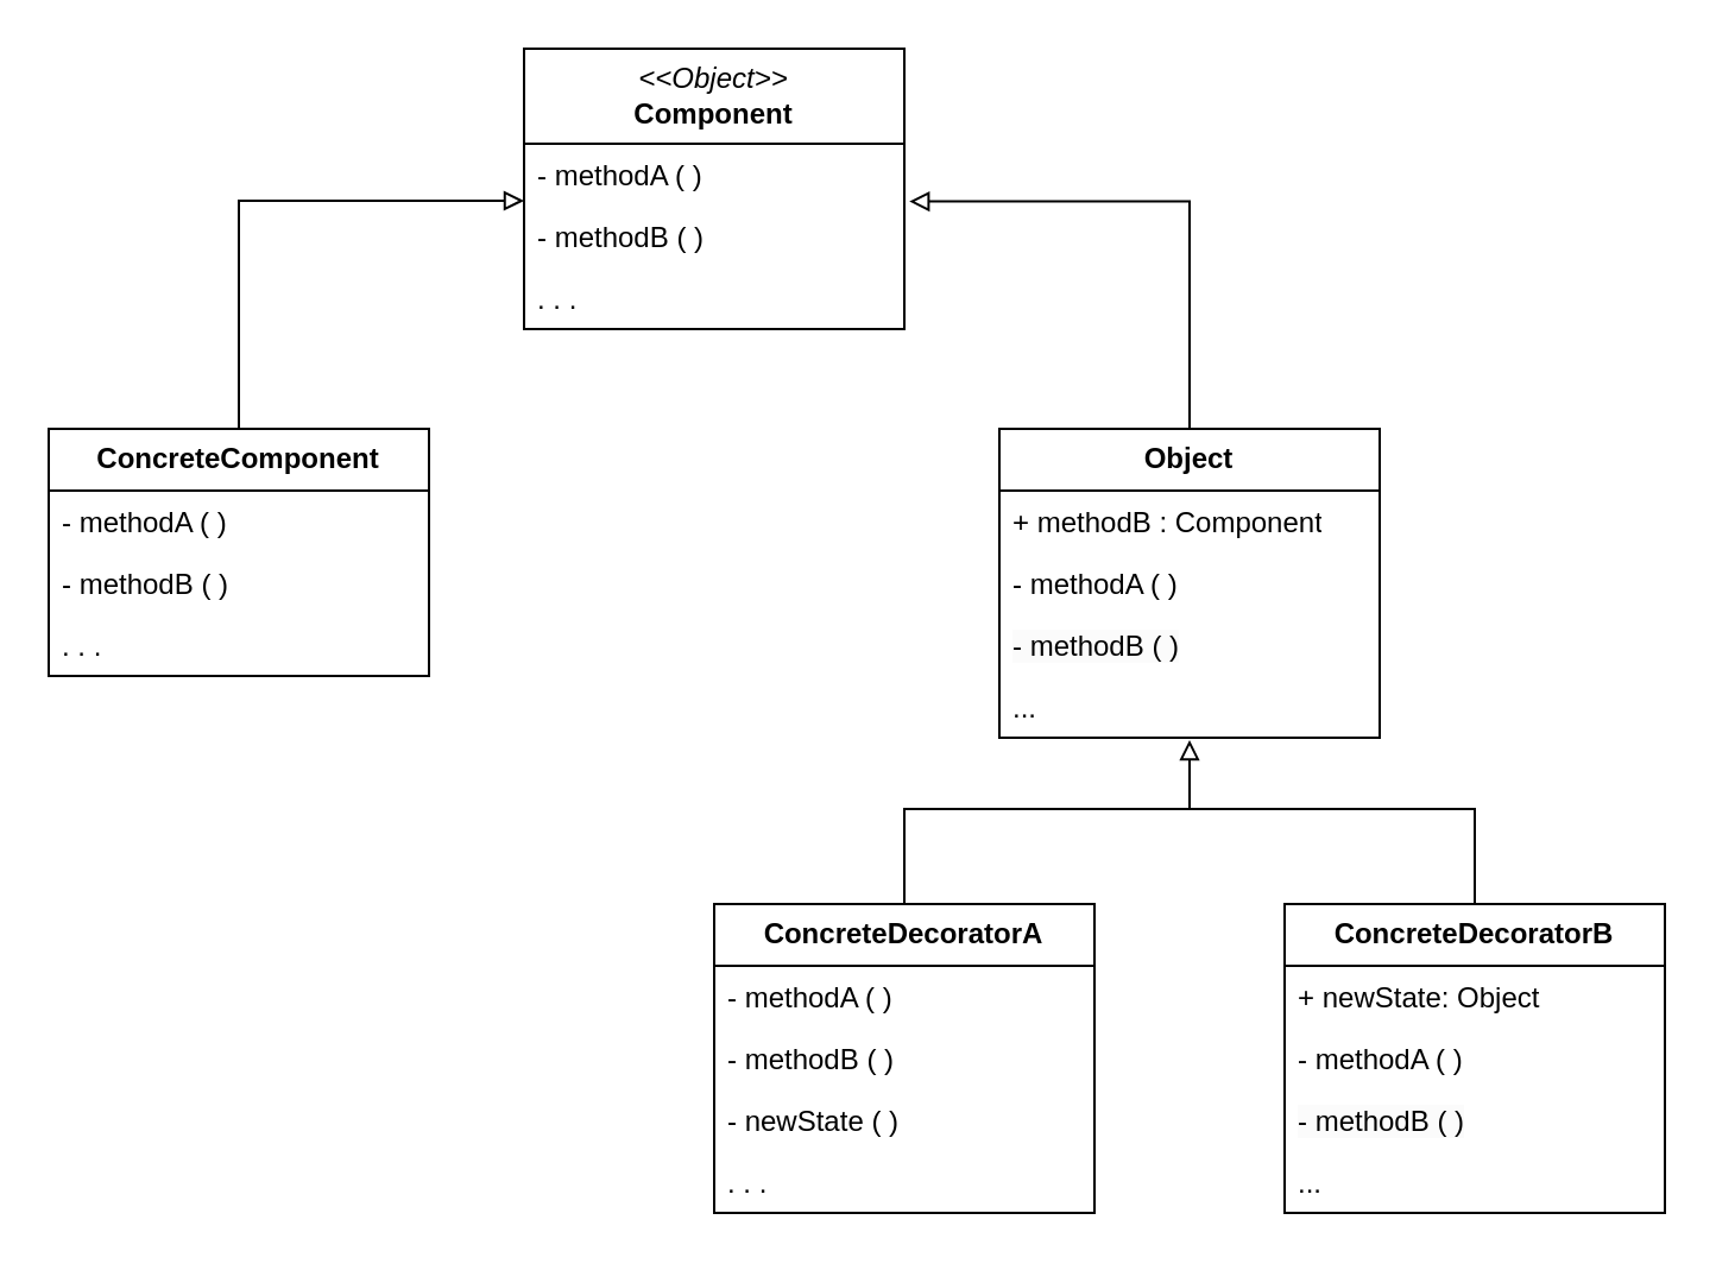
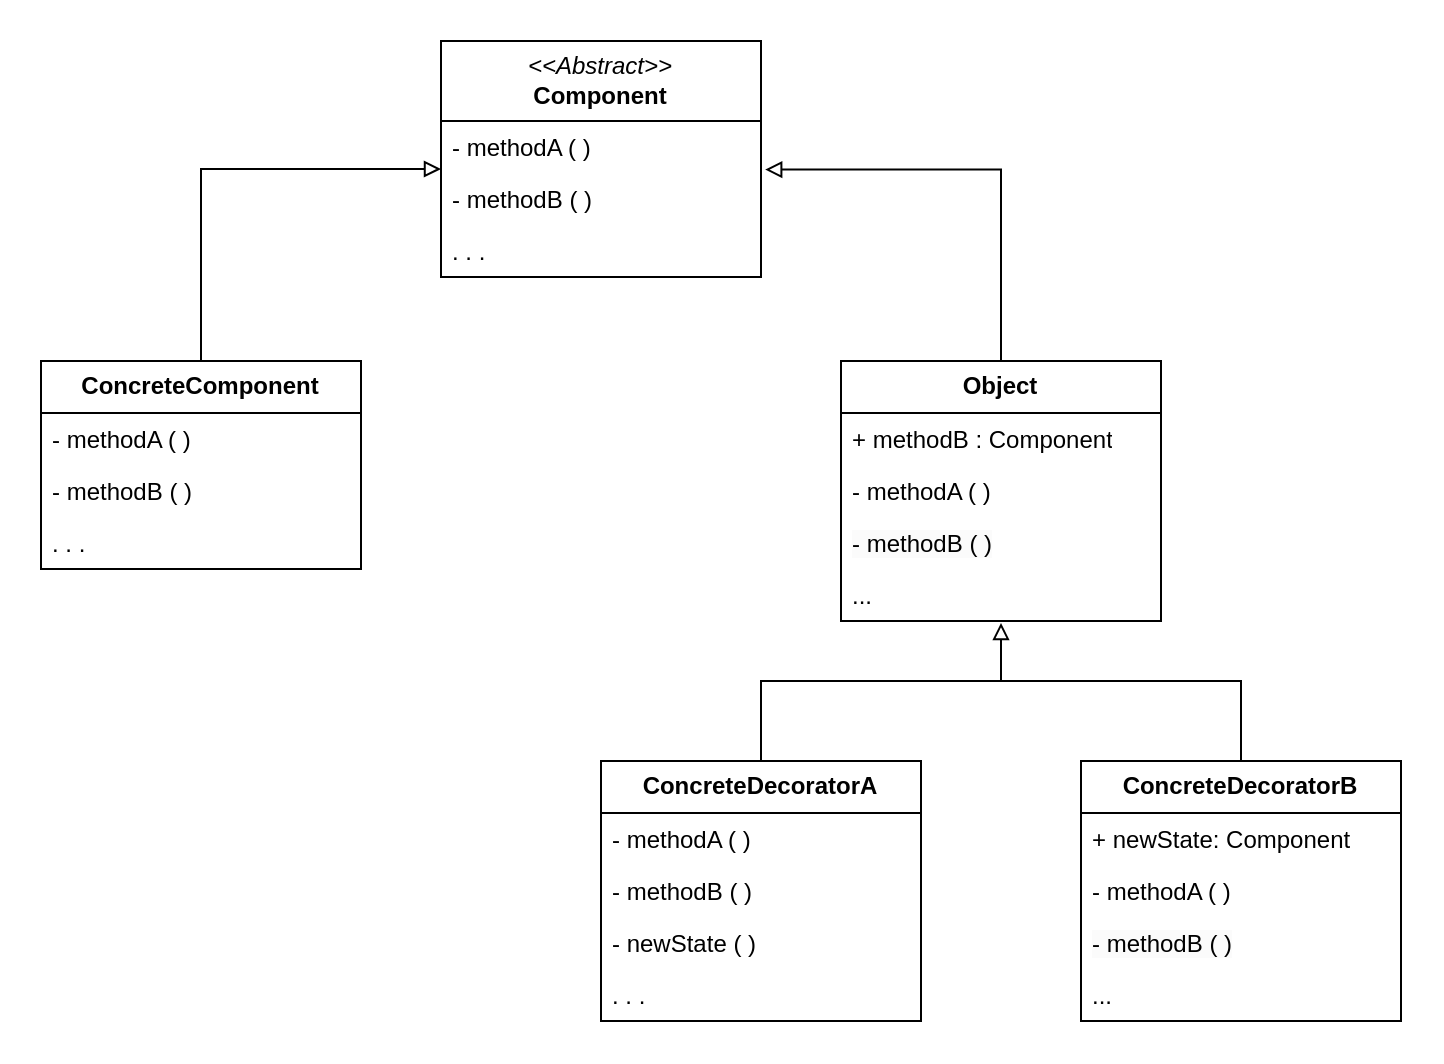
- <mxCell id="2" value="&lt;div&gt;&lt;i&gt;&amp;lt;&amp;lt;Object&amp;gt;&amp;gt;&lt;/i&gt;&lt;/div&gt;&lt;b&gt;Component&lt;/b&gt;" style="swimlane;fontStyle=0;childLayout=stackLayout;horizontal=1;startSize=40;fillColor=none;horizontalStack=0;resizeParent=1;resizeParentMax=0;resizeLast=0;collapsible=1;marginBottom=0;whiteSpace=wrap;html=1;" vertex="1" parent="1"><mxGeometry x="220" y="20" width="160" height="118" as="geometry" /></mxCell>
+ <mxCell id="2" value="&lt;div&gt;&lt;i&gt;&amp;lt;&amp;lt;Abstract&amp;gt;&amp;gt;&lt;/i&gt;&lt;/div&gt;&lt;b&gt;Component&lt;/b&gt;" style="swimlane;fontStyle=0;childLayout=stackLayout;horizontal=1;startSize=40;fillColor=none;horizontalStack=0;resizeParent=1;resizeParentMax=0;resizeLast=0;collapsible=1;marginBottom=0;whiteSpace=wrap;html=1;" vertex="1" parent="1"><mxGeometry x="220" y="20" width="160" height="118" as="geometry" /></mxCell>
- <mxCell id="24" value="+ newState: Object" style="text;strokeColor=none;fillColor=none;align=left;verticalAlign=top;spacingLeft=4;spacingRight=4;overflow=hidden;rotatable=0;points=[[0,0.5],[1,0.5]];portConstraint=eastwest;whiteSpace=wrap;html=1;" vertex="1" parent="23"><mxGeometry y="26" width="160" height="26" as="geometry" /></mxCell>
+ <mxCell id="24" value="+ newState: Component" style="text;strokeColor=none;fillColor=none;align=left;verticalAlign=top;spacingLeft=4;spacingRight=4;overflow=hidden;rotatable=0;points=[[0,0.5],[1,0.5]];portConstraint=eastwest;whiteSpace=wrap;html=1;" vertex="1" parent="23"><mxGeometry y="26" width="160" height="26" as="geometry" /></mxCell>
